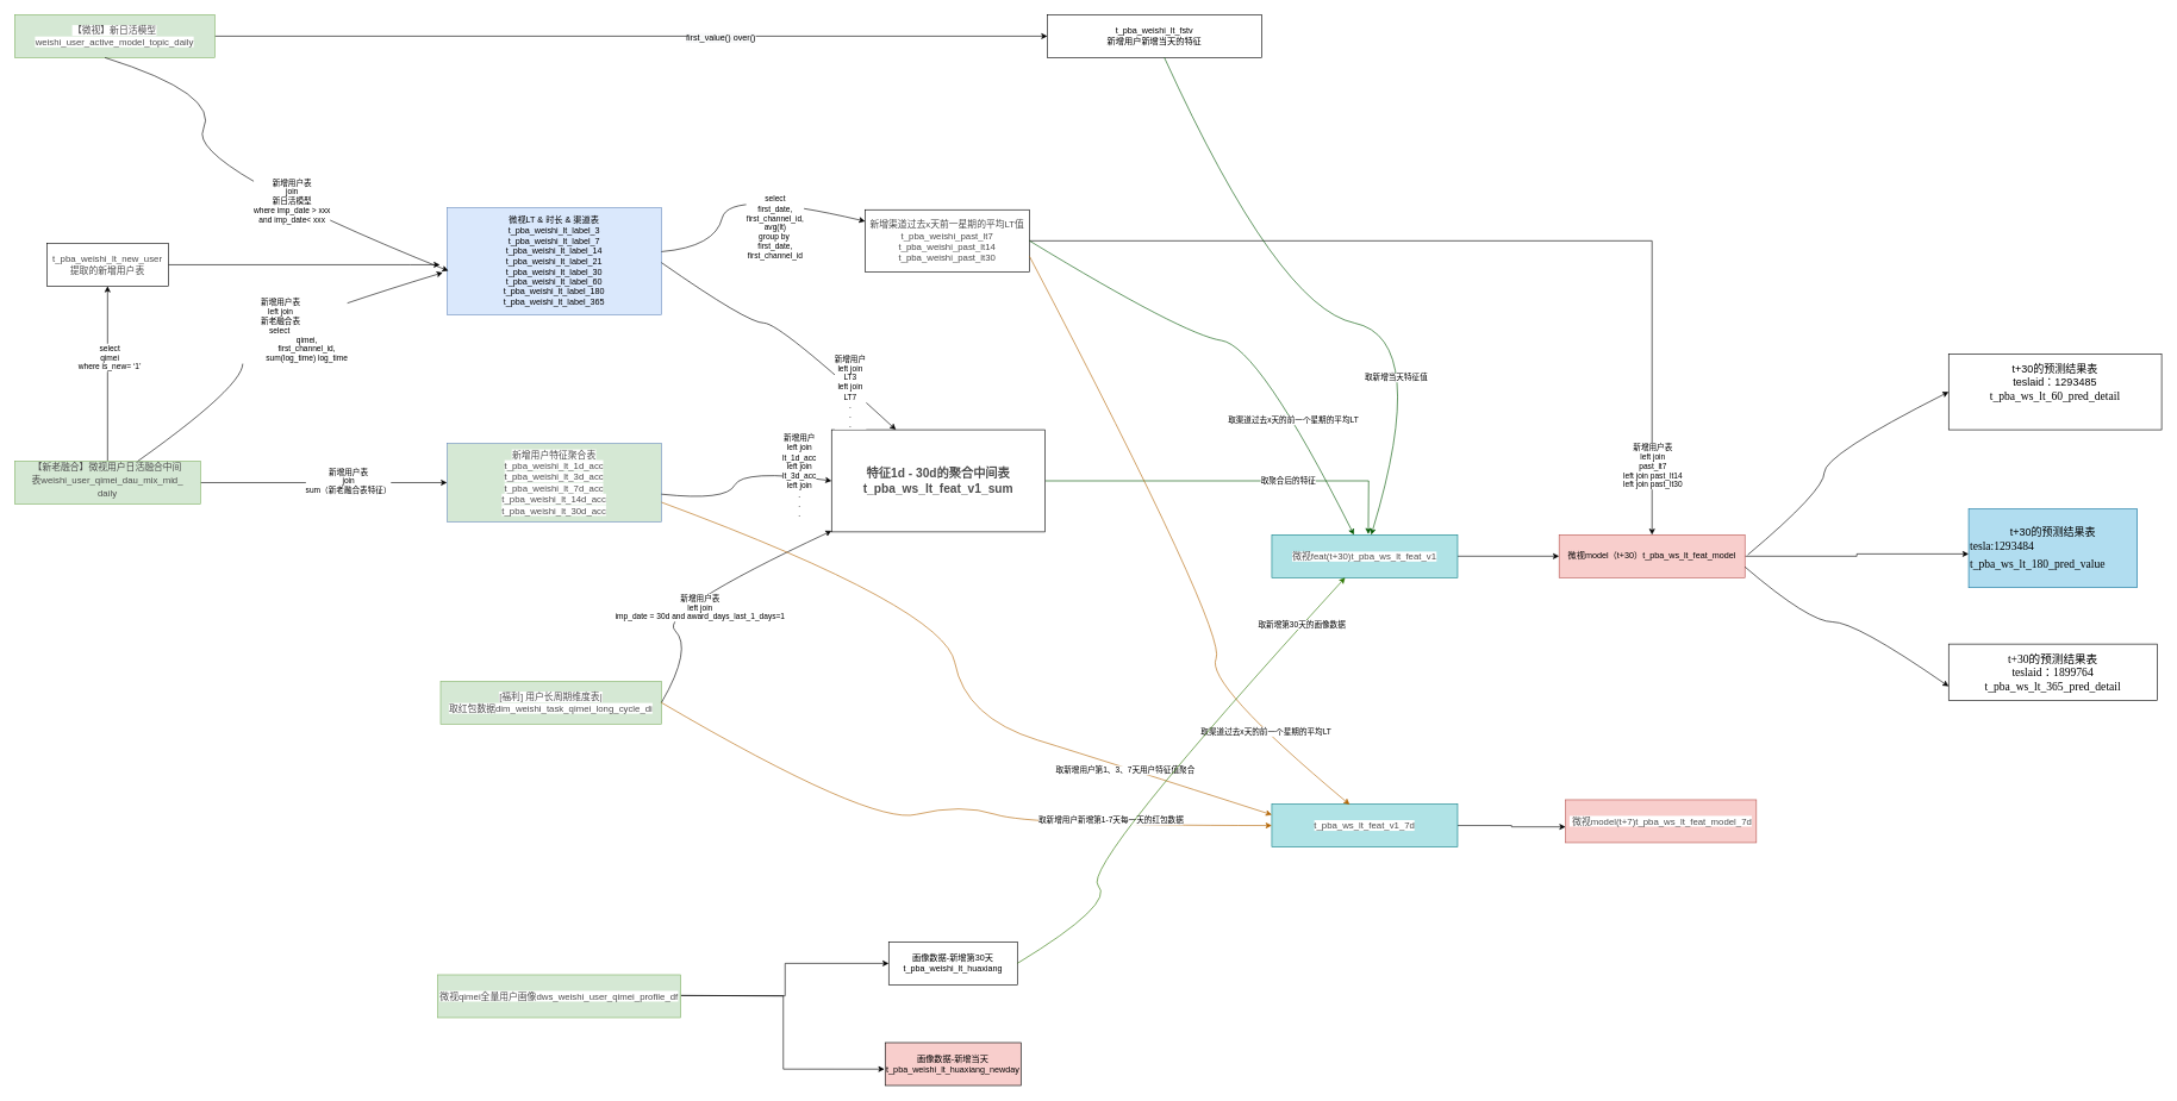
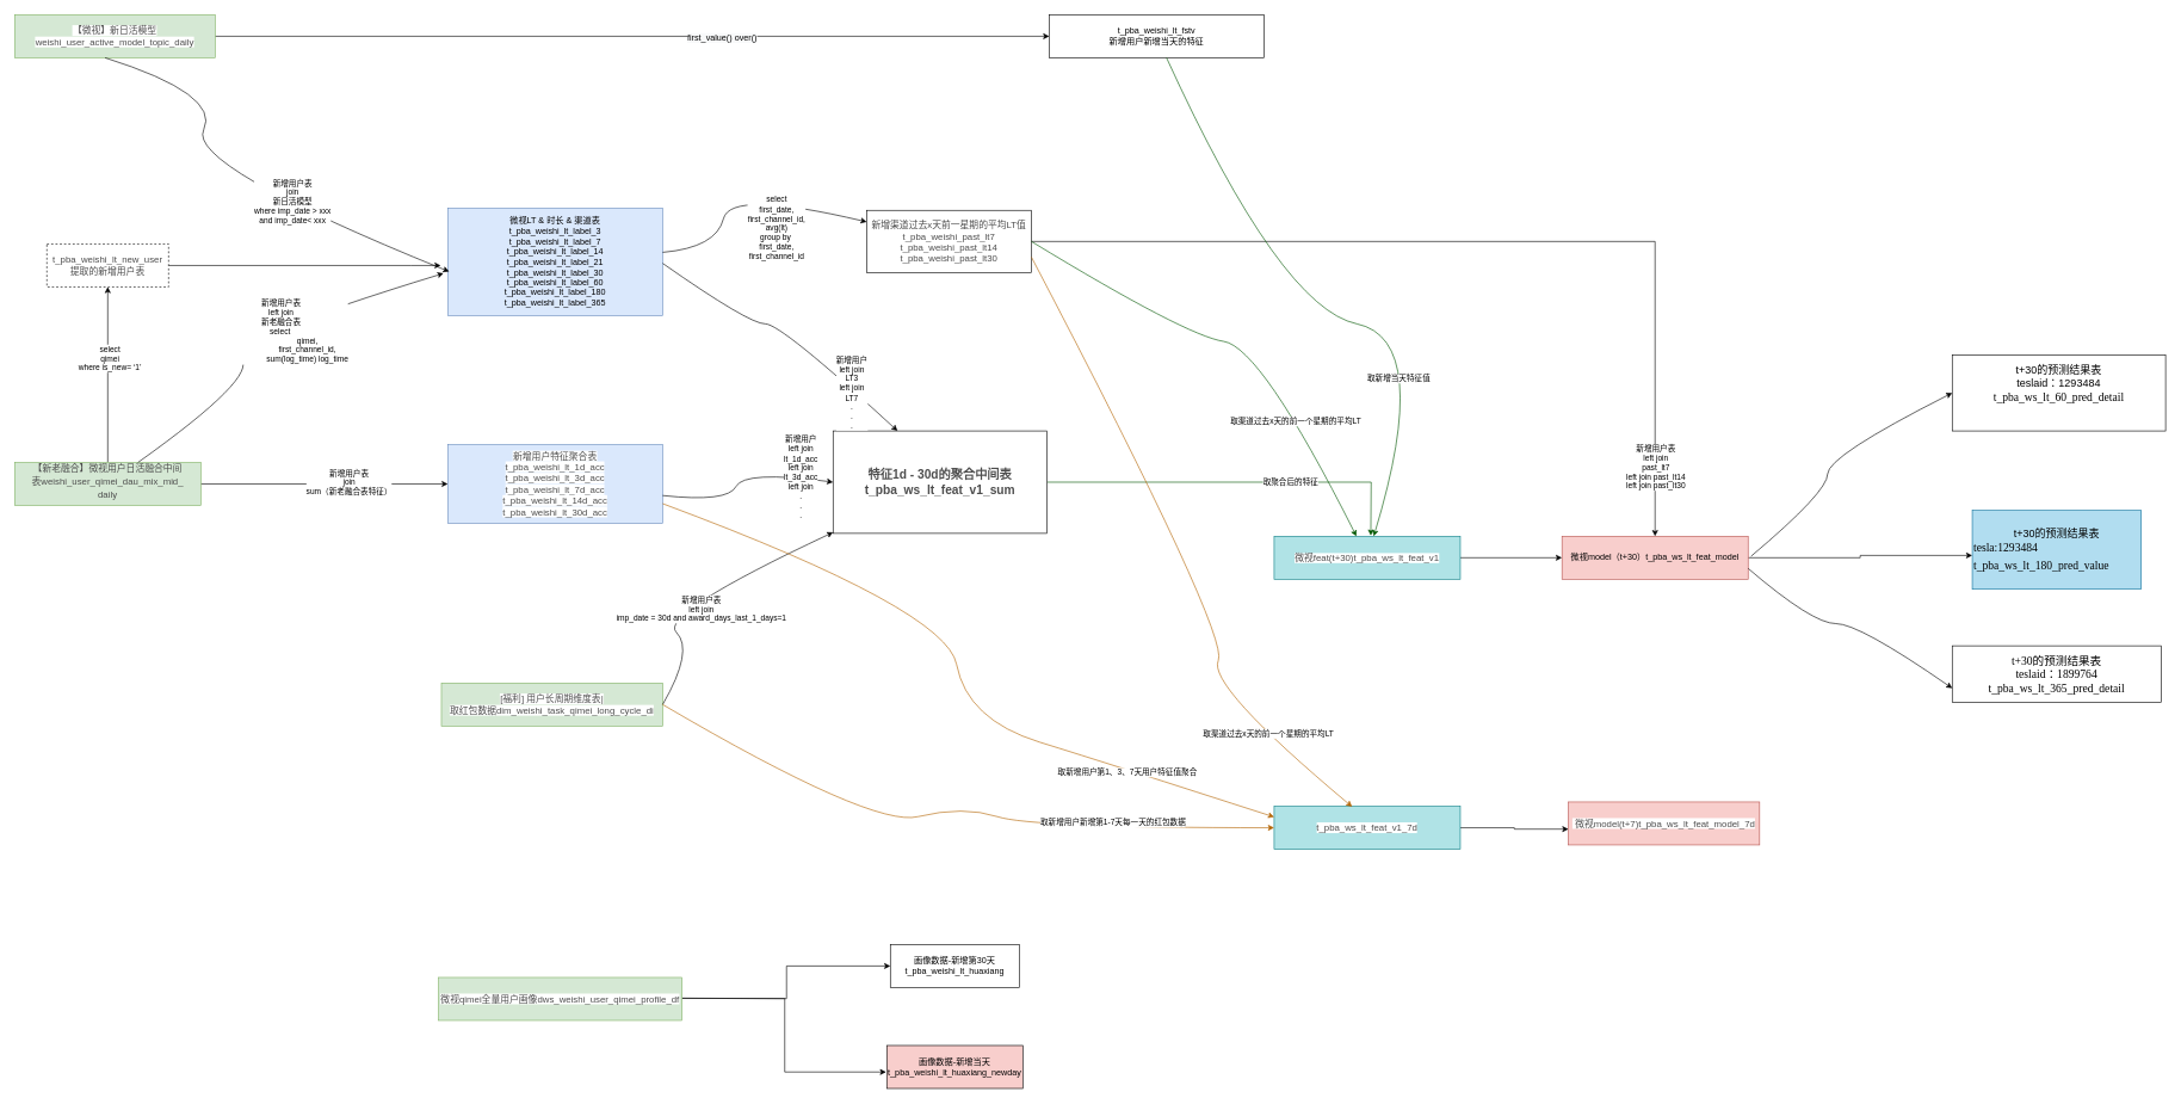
- <mxCell id="12" value="&lt;span style=&quot;color: rgb(77 , 77 , 77) ; font-family: &amp;#34;helvetica neue for number&amp;#34; , , &amp;#34;blinkmacsystemfont&amp;#34; , &amp;#34;segoe ui&amp;#34; , &amp;#34;roboto&amp;#34; , &amp;#34;pingfang sc&amp;#34; , &amp;#34;hiragino sans gb&amp;#34; , &amp;#34;microsoft yahei&amp;#34; , &amp;#34;helvetica neue&amp;#34; , &amp;#34;helvetica&amp;#34; , &amp;#34;arial&amp;#34; , sans-serif ; font-size: 13px ; background-color: rgb(255 , 255 , 255)&quot;&gt;t_pba_weishi_lt_new_user&lt;br&gt;提取的新增用户表&lt;br&gt;&lt;/span&gt;" style="rounded=0;whiteSpace=wrap;html=1;" vertex="1" parent="1"><mxGeometry x="65" y="340" width="170" height="60" as="geometry" /></mxCell>
+ <mxCell id="12" value="&lt;span style=&quot;color: rgb(77 , 77 , 77) ; font-family: &amp;#34;helvetica neue for number&amp;#34; , , &amp;#34;blinkmacsystemfont&amp;#34; , &amp;#34;segoe ui&amp;#34; , &amp;#34;roboto&amp;#34; , &amp;#34;pingfang sc&amp;#34; , &amp;#34;hiragino sans gb&amp;#34; , &amp;#34;microsoft yahei&amp;#34; , &amp;#34;helvetica neue&amp;#34; , &amp;#34;helvetica&amp;#34; , &amp;#34;arial&amp;#34; , sans-serif ; font-size: 13px ; background-color: rgb(255 , 255 , 255)&quot;&gt;t_pba_weishi_lt_new_user&lt;br&gt;提取的新增用户表&lt;br&gt;&lt;/span&gt;" style="rounded=0;whiteSpace=wrap;html=1;dashed=1;" vertex="1" parent="1"><mxGeometry x="65" y="340" width="170" height="60" as="geometry" /></mxCell>
- <mxCell id="60" value="&lt;font&gt;&lt;font style=&quot;font-size: 15px&quot;&gt;t+30的预测结果表&lt;/font&gt;&lt;br&gt;&lt;span style=&quot;font-size: 15px&quot;&gt;teslaid：1293485&lt;/span&gt;&lt;/font&gt;&lt;br&gt;&lt;table style=&quot;border-collapse: collapse&quot;&gt;&lt;tbody&gt;&lt;tr style=&quot;height: 24px&quot;&gt;&lt;td style=&quot;empty-cells: show ; line-height: normal ; vertical-align: middle ; outline-width: 0px ; overflow-wrap: break-word ; word-break: normal ; text-align: left ; font-family: &amp;#34;microsoft yahei&amp;#34; ; font-size: 12pt&quot;&gt;&lt;font style=&quot;font-size: 12pt&quot;&gt;t_pba_ws_lt_60_pred_detail&lt;/font&gt;&lt;/td&gt;&lt;/tr&gt;&lt;tr style=&quot;height: 24px&quot;&gt;&lt;/tr&gt;&lt;/tbody&gt;&lt;/table&gt;" style="rounded=0;whiteSpace=wrap;html=1;" vertex="1" parent="1"><mxGeometry x="2726" y="495" width="298" height="106" as="geometry" /></mxCell>
+ <mxCell id="60" value="&lt;font&gt;&lt;font style=&quot;font-size: 15px&quot;&gt;t+30的预测结果表&lt;/font&gt;&lt;br&gt;&lt;span style=&quot;font-size: 15px&quot;&gt;teslaid：1293484&lt;/span&gt;&lt;/font&gt;&lt;br&gt;&lt;table style=&quot;border-collapse: collapse&quot;&gt;&lt;tbody&gt;&lt;tr style=&quot;height: 24px&quot;&gt;&lt;td style=&quot;empty-cells: show ; line-height: normal ; vertical-align: middle ; outline-width: 0px ; overflow-wrap: break-word ; word-break: normal ; text-align: left ; font-family: &amp;#34;microsoft yahei&amp;#34; ; font-size: 12pt&quot;&gt;&lt;font style=&quot;font-size: 12pt&quot;&gt;t_pba_ws_lt_60_pred_detail&lt;/font&gt;&lt;/td&gt;&lt;/tr&gt;&lt;tr style=&quot;height: 24px&quot;&gt;&lt;/tr&gt;&lt;/tbody&gt;&lt;/table&gt;" style="rounded=0;whiteSpace=wrap;html=1;" vertex="1" parent="1"><mxGeometry x="2726" y="495" width="298" height="106" as="geometry" /></mxCell>
- <mxCell id="15" value="&lt;span style=&quot;color: rgb(77 , 77 , 77) ; font-family: &amp;#34;helvetica neue for number&amp;#34; , , &amp;#34;blinkmacsystemfont&amp;#34; , &amp;#34;segoe ui&amp;#34; , &amp;#34;roboto&amp;#34; , &amp;#34;pingfang sc&amp;#34; , &amp;#34;hiragino sans gb&amp;#34; , &amp;#34;microsoft yahei&amp;#34; , &amp;#34;helvetica neue&amp;#34; , &amp;#34;helvetica&amp;#34; , &amp;#34;arial&amp;#34; , sans-serif ; font-size: 13px ; background-color: rgb(255 , 255 , 255)&quot;&gt;新增用户特征聚合表&lt;br&gt;t_pba_weishi_lt_1d_acc&lt;br&gt;&lt;/span&gt;&lt;span style=&quot;color: rgb(77 , 77 , 77) ; font-family: &amp;#34;helvetica neue for number&amp;#34; , , &amp;#34;blinkmacsystemfont&amp;#34; , &amp;#34;segoe ui&amp;#34; , &amp;#34;roboto&amp;#34; , &amp;#34;pingfang sc&amp;#34; , &amp;#34;hiragino sans gb&amp;#34; , &amp;#34;microsoft yahei&amp;#34; , &amp;#34;helvetica neue&amp;#34; , &amp;#34;helvetica&amp;#34; , &amp;#34;arial&amp;#34; , sans-serif ; font-size: 13px ; background-color: rgb(255 , 255 , 255)&quot;&gt;t_pba_weishi_lt_3d_acc&lt;br&gt;&lt;/span&gt;&lt;span style=&quot;color: rgb(77 , 77 , 77) ; font-family: &amp;#34;helvetica neue for number&amp;#34; , , &amp;#34;blinkmacsystemfont&amp;#34; , &amp;#34;segoe ui&amp;#34; , &amp;#34;roboto&amp;#34; , &amp;#34;pingfang sc&amp;#34; , &amp;#34;hiragino sans gb&amp;#34; , &amp;#34;microsoft yahei&amp;#34; , &amp;#34;helvetica neue&amp;#34; , &amp;#34;helvetica&amp;#34; , &amp;#34;arial&amp;#34; , sans-serif ; font-size: 13px ; background-color: rgb(255 , 255 , 255)&quot;&gt;t_pba_weishi_lt_7d_acc&lt;br&gt;&lt;/span&gt;&lt;span style=&quot;color: rgb(77 , 77 , 77) ; font-family: &amp;#34;helvetica neue for number&amp;#34; , , &amp;#34;blinkmacsystemfont&amp;#34; , &amp;#34;segoe ui&amp;#34; , &amp;#34;roboto&amp;#34; , &amp;#34;pingfang sc&amp;#34; , &amp;#34;hiragino sans gb&amp;#34; , &amp;#34;microsoft yahei&amp;#34; , &amp;#34;helvetica neue&amp;#34; , &amp;#34;helvetica&amp;#34; , &amp;#34;arial&amp;#34; , sans-serif ; font-size: 13px ; background-color: rgb(255 , 255 , 255)&quot;&gt;t_pba_weishi_lt_14d_acc&lt;/span&gt;&lt;span style=&quot;color: rgb(77 , 77 , 77) ; font-family: &amp;#34;helvetica neue for number&amp;#34; , , &amp;#34;blinkmacsystemfont&amp;#34; , &amp;#34;segoe ui&amp;#34; , &amp;#34;roboto&amp;#34; , &amp;#34;pingfang sc&amp;#34; , &amp;#34;hiragino sans gb&amp;#34; , &amp;#34;microsoft yahei&amp;#34; , &amp;#34;helvetica neue&amp;#34; , &amp;#34;helvetica&amp;#34; , &amp;#34;arial&amp;#34; , sans-serif ; font-size: 13px ; background-color: rgb(255 , 255 , 255)&quot;&gt;&lt;br&gt;&lt;/span&gt;&lt;span style=&quot;color: rgb(77 , 77 , 77) ; font-family: &amp;#34;helvetica neue for number&amp;#34; , , &amp;#34;blinkmacsystemfont&amp;#34; , &amp;#34;segoe ui&amp;#34; , &amp;#34;roboto&amp;#34; , &amp;#34;pingfang sc&amp;#34; , &amp;#34;hiragino sans gb&amp;#34; , &amp;#34;microsoft yahei&amp;#34; , &amp;#34;helvetica neue&amp;#34; , &amp;#34;helvetica&amp;#34; , &amp;#34;arial&amp;#34; , sans-serif ; font-size: 13px ; background-color: rgb(255 , 255 , 255)&quot;&gt;t_pba_weishi_lt_30d_acc&lt;/span&gt;&lt;span style=&quot;color: rgb(77 , 77 , 77) ; font-family: &amp;#34;helvetica neue for number&amp;#34; , , &amp;#34;blinkmacsystemfont&amp;#34; , &amp;#34;segoe ui&amp;#34; , &amp;#34;roboto&amp;#34; , &amp;#34;pingfang sc&amp;#34; , &amp;#34;hiragino sans gb&amp;#34; , &amp;#34;microsoft yahei&amp;#34; , &amp;#34;helvetica neue&amp;#34; , &amp;#34;helvetica&amp;#34; , &amp;#34;arial&amp;#34; , sans-serif ; font-size: 13px ; background-color: rgb(255 , 255 , 255)&quot;&gt;&lt;br&gt;&lt;/span&gt;" style="rounded=0;whiteSpace=wrap;html=1;fillColor=#d5e8d4;strokeColor=#6c8ebf;" vertex="1" parent="1"><mxGeometry x="625" y="620" width="300" height="110" as="geometry" /></mxCell>
+ <mxCell id="15" value="&lt;span style=&quot;color: rgb(77 , 77 , 77) ; font-family: &amp;#34;helvetica neue for number&amp;#34; , , &amp;#34;blinkmacsystemfont&amp;#34; , &amp;#34;segoe ui&amp;#34; , &amp;#34;roboto&amp;#34; , &amp;#34;pingfang sc&amp;#34; , &amp;#34;hiragino sans gb&amp;#34; , &amp;#34;microsoft yahei&amp;#34; , &amp;#34;helvetica neue&amp;#34; , &amp;#34;helvetica&amp;#34; , &amp;#34;arial&amp;#34; , sans-serif ; font-size: 13px ; background-color: rgb(255 , 255 , 255)&quot;&gt;新增用户特征聚合表&lt;br&gt;t_pba_weishi_lt_1d_acc&lt;br&gt;&lt;/span&gt;&lt;span style=&quot;color: rgb(77 , 77 , 77) ; font-family: &amp;#34;helvetica neue for number&amp;#34; , , &amp;#34;blinkmacsystemfont&amp;#34; , &amp;#34;segoe ui&amp;#34; , &amp;#34;roboto&amp;#34; , &amp;#34;pingfang sc&amp;#34; , &amp;#34;hiragino sans gb&amp;#34; , &amp;#34;microsoft yahei&amp;#34; , &amp;#34;helvetica neue&amp;#34; , &amp;#34;helvetica&amp;#34; , &amp;#34;arial&amp;#34; , sans-serif ; font-size: 13px ; background-color: rgb(255 , 255 , 255)&quot;&gt;t_pba_weishi_lt_3d_acc&lt;br&gt;&lt;/span&gt;&lt;span style=&quot;color: rgb(77 , 77 , 77) ; font-family: &amp;#34;helvetica neue for number&amp;#34; , , &amp;#34;blinkmacsystemfont&amp;#34; , &amp;#34;segoe ui&amp;#34; , &amp;#34;roboto&amp;#34; , &amp;#34;pingfang sc&amp;#34; , &amp;#34;hiragino sans gb&amp;#34; , &amp;#34;microsoft yahei&amp;#34; , &amp;#34;helvetica neue&amp;#34; , &amp;#34;helvetica&amp;#34; , &amp;#34;arial&amp;#34; , sans-serif ; font-size: 13px ; background-color: rgb(255 , 255 , 255)&quot;&gt;t_pba_weishi_lt_7d_acc&lt;br&gt;&lt;/span&gt;&lt;span style=&quot;color: rgb(77 , 77 , 77) ; font-family: &amp;#34;helvetica neue for number&amp;#34; , , &amp;#34;blinkmacsystemfont&amp;#34; , &amp;#34;segoe ui&amp;#34; , &amp;#34;roboto&amp;#34; , &amp;#34;pingfang sc&amp;#34; , &amp;#34;hiragino sans gb&amp;#34; , &amp;#34;microsoft yahei&amp;#34; , &amp;#34;helvetica neue&amp;#34; , &amp;#34;helvetica&amp;#34; , &amp;#34;arial&amp;#34; , sans-serif ; font-size: 13px ; background-color: rgb(255 , 255 , 255)&quot;&gt;t_pba_weishi_lt_14d_acc&lt;/span&gt;&lt;span style=&quot;color: rgb(77 , 77 , 77) ; font-family: &amp;#34;helvetica neue for number&amp;#34; , , &amp;#34;blinkmacsystemfont&amp;#34; , &amp;#34;segoe ui&amp;#34; , &amp;#34;roboto&amp;#34; , &amp;#34;pingfang sc&amp;#34; , &amp;#34;hiragino sans gb&amp;#34; , &amp;#34;microsoft yahei&amp;#34; , &amp;#34;helvetica neue&amp;#34; , &amp;#34;helvetica&amp;#34; , &amp;#34;arial&amp;#34; , sans-serif ; font-size: 13px ; background-color: rgb(255 , 255 , 255)&quot;&gt;&lt;br&gt;&lt;/span&gt;&lt;span style=&quot;color: rgb(77 , 77 , 77) ; font-family: &amp;#34;helvetica neue for number&amp;#34; , , &amp;#34;blinkmacsystemfont&amp;#34; , &amp;#34;segoe ui&amp;#34; , &amp;#34;roboto&amp;#34; , &amp;#34;pingfang sc&amp;#34; , &amp;#34;hiragino sans gb&amp;#34; , &amp;#34;microsoft yahei&amp;#34; , &amp;#34;helvetica neue&amp;#34; , &amp;#34;helvetica&amp;#34; , &amp;#34;arial&amp;#34; , sans-serif ; font-size: 13px ; background-color: rgb(255 , 255 , 255)&quot;&gt;t_pba_weishi_lt_30d_acc&lt;/span&gt;&lt;span style=&quot;color: rgb(77 , 77 , 77) ; font-family: &amp;#34;helvetica neue for number&amp;#34; , , &amp;#34;blinkmacsystemfont&amp;#34; , &amp;#34;segoe ui&amp;#34; , &amp;#34;roboto&amp;#34; , &amp;#34;pingfang sc&amp;#34; , &amp;#34;hiragino sans gb&amp;#34; , &amp;#34;microsoft yahei&amp;#34; , &amp;#34;helvetica neue&amp;#34; , &amp;#34;helvetica&amp;#34; , &amp;#34;arial&amp;#34; , sans-serif ; font-size: 13px ; background-color: rgb(255 , 255 , 255)&quot;&gt;&lt;br&gt;&lt;/span&gt;" style="rounded=0;whiteSpace=wrap;html=1;fillColor=#dae8fc;strokeColor=#6c8ebf;" vertex="1" parent="1"><mxGeometry x="625" y="620" width="300" height="110" as="geometry" /></mxCell>
- <mxCell id="53" value="" style="curved=1;endArrow=classic;html=1;exitX=1;exitY=0.5;exitDx=0;exitDy=0;fillColor=#60a917;strokeColor=#2D7600;" edge="1" parent="1" source="25" target="28"><mxGeometry width="50" height="50" relative="1" as="geometry"><mxPoint x="1511" y="1264" as="sourcePoint" /><mxPoint x="1561" y="1214" as="targetPoint" /><Array as="points"><mxPoint x="1561" y="1264" /><mxPoint x="1511" y="1214" /></Array></mxGeometry></mxCell>
- <mxCell id="54" value="取新增第30天的画像数据" style="edgeLabel;html=1;align=center;verticalAlign=middle;resizable=0;points=[];" vertex="1" connectable="0" parent="53"><mxGeometry x="0.771" y="1" relative="1" as="geometry"><mxPoint as="offset" /></mxGeometry></mxCell>
